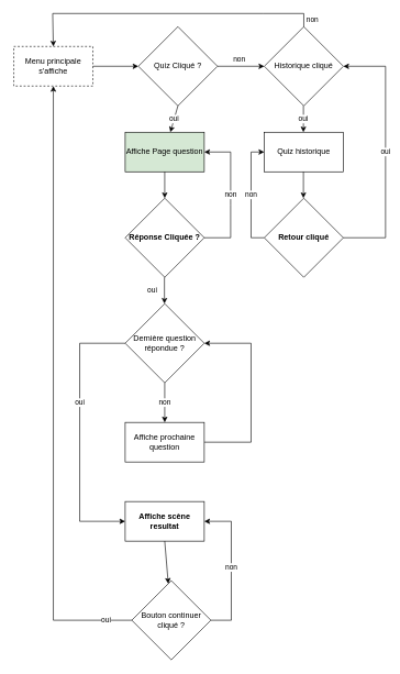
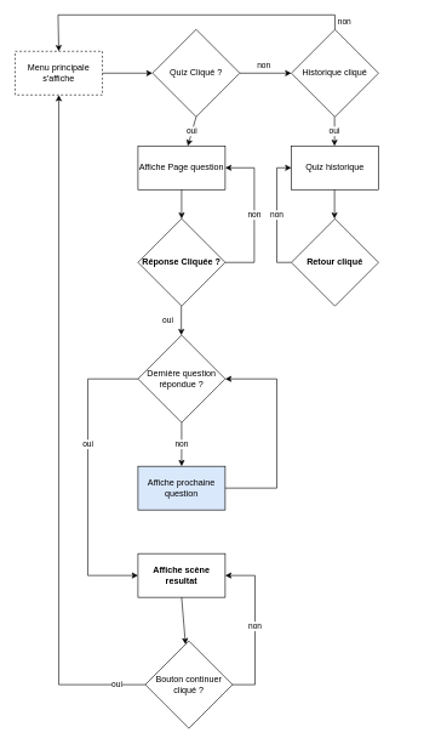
- <mxCell id="8" value="Affiche Page question" style="rounded=0;whiteSpace=wrap;html=1;fillColor=#d5e8d4;" vertex="1" parent="1"><mxGeometry x="189" y="200" width="120" height="60" as="geometry" /></mxCell>
+ <mxCell id="8" value="Affiche Page question" style="rounded=0;whiteSpace=wrap;html=1;" vertex="1" parent="1"><mxGeometry x="189" y="200" width="120" height="60" as="geometry" /></mxCell>
- <mxCell id="25" value="oui" style="endArrow=classic;html=1;rounded=0;exitX=1;exitY=0.5;exitDx=0;exitDy=0;entryX=1;entryY=0.5;entryDx=0;entryDy=0;" edge="1" parent="1" source="22" target="5"><mxGeometry width="50" height="50" relative="1" as="geometry"><mxPoint x="594" y="320" as="sourcePoint" /><mxPoint x="644" y="270" as="targetPoint" /><Array as="points"><mxPoint x="584" y="360" /><mxPoint x="584" y="100" /></Array></mxGeometry></mxCell>
- <mxCell id="16" value="Affiche prochaine question" style="rounded=0;whiteSpace=wrap;html=1;" vertex="1" parent="1"><mxGeometry x="189" y="640" width="120" height="60" as="geometry" /></mxCell>
+ <mxCell id="16" value="Affiche prochaine question" style="rounded=0;whiteSpace=wrap;html=1;fillColor=#dae8fc;" vertex="1" parent="1"><mxGeometry x="189" y="640" width="120" height="60" as="geometry" /></mxCell>
